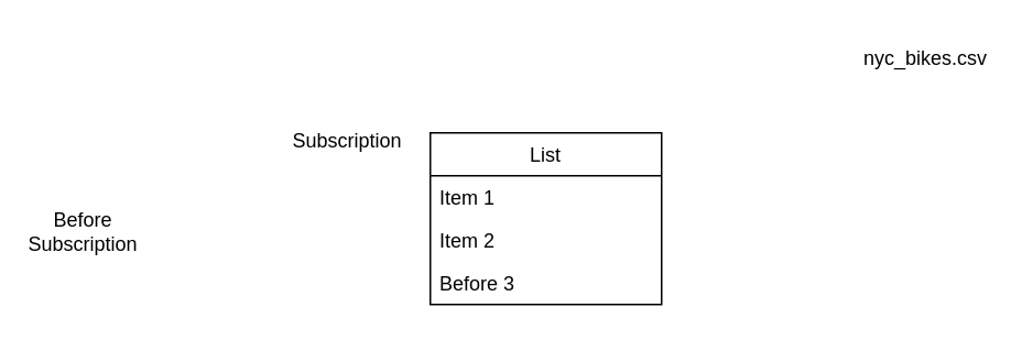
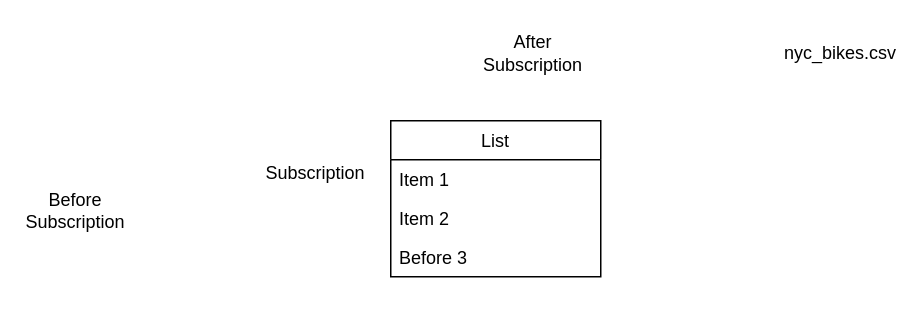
+ <mxCell id="4" value="After Subscription&lt;br&gt;" style="text;html=1;strokeColor=none;fillColor=none;align=center;verticalAlign=middle;whiteSpace=wrap;rounded=0;" vertex="1" parent="1"><mxGeometry x="325" y="20" width="60" height="30" as="geometry" /></mxCell>
- <mxCell id="3" value="Subscription" style="text;html=1;strokeColor=none;fillColor=none;align=center;verticalAlign=middle;whiteSpace=wrap;rounded=0;" vertex="1" parent="1"><mxGeometry x="180" y="70" width="60" height="30" as="geometry" /></mxCell>
+ <mxCell id="3" value="Subscription" style="text;html=1;strokeColor=none;fillColor=none;align=center;verticalAlign=middle;whiteSpace=wrap;rounded=0;" vertex="1" parent="1"><mxGeometry x="180" y="100" width="60" height="30" as="geometry" /></mxCell>
